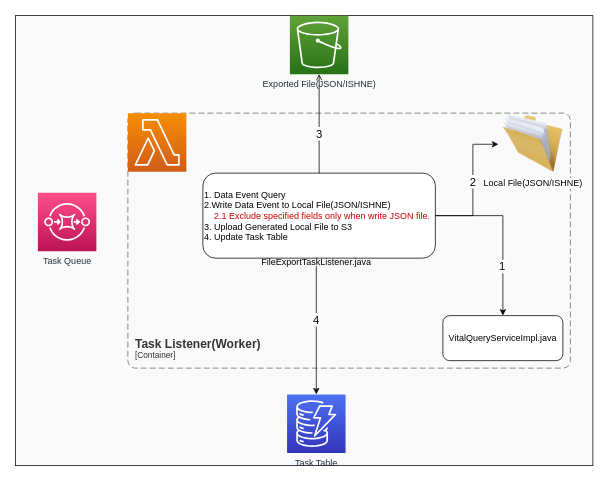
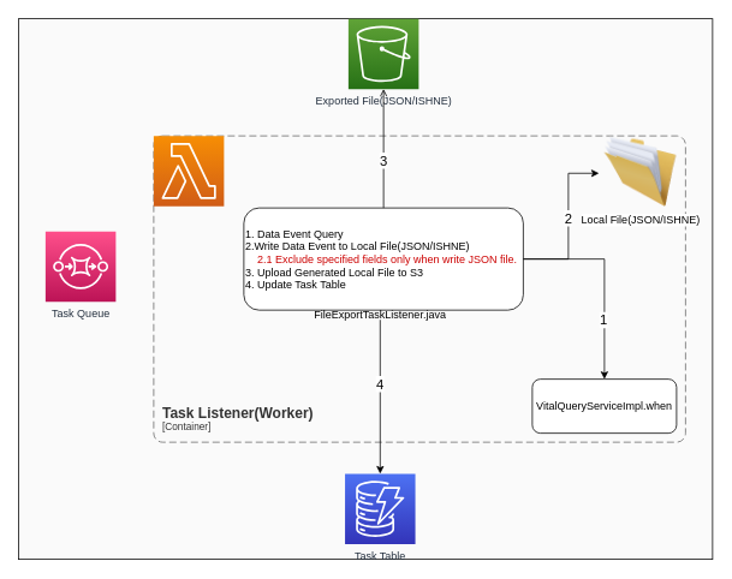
- <mxCell id="8" value="&lt;pre style=&quot;background-color: rgb(255, 255, 255);&quot;&gt;&lt;font face=&quot;Helvetica&quot; style=&quot;font-size: 12px;&quot;&gt;VitalQueryServiceImpl.java&lt;/font&gt;&lt;/pre&gt;" style="rounded=1;whiteSpace=wrap;html=1;" parent="1" vertex="1"><mxGeometry x="590" y="420" width="160" height="60" as="geometry" /></mxCell>
+ <mxCell id="8" value="&lt;pre style=&quot;background-color: rgb(255, 255, 255);&quot;&gt;&lt;font face=&quot;Helvetica&quot; style=&quot;font-size: 12px;&quot;&gt;VitalQueryServiceImpl.when&lt;/font&gt;&lt;/pre&gt;" style="rounded=1;whiteSpace=wrap;html=1;" parent="1" vertex="1"><mxGeometry x="590" y="420" width="160" height="60" as="geometry" /></mxCell>
